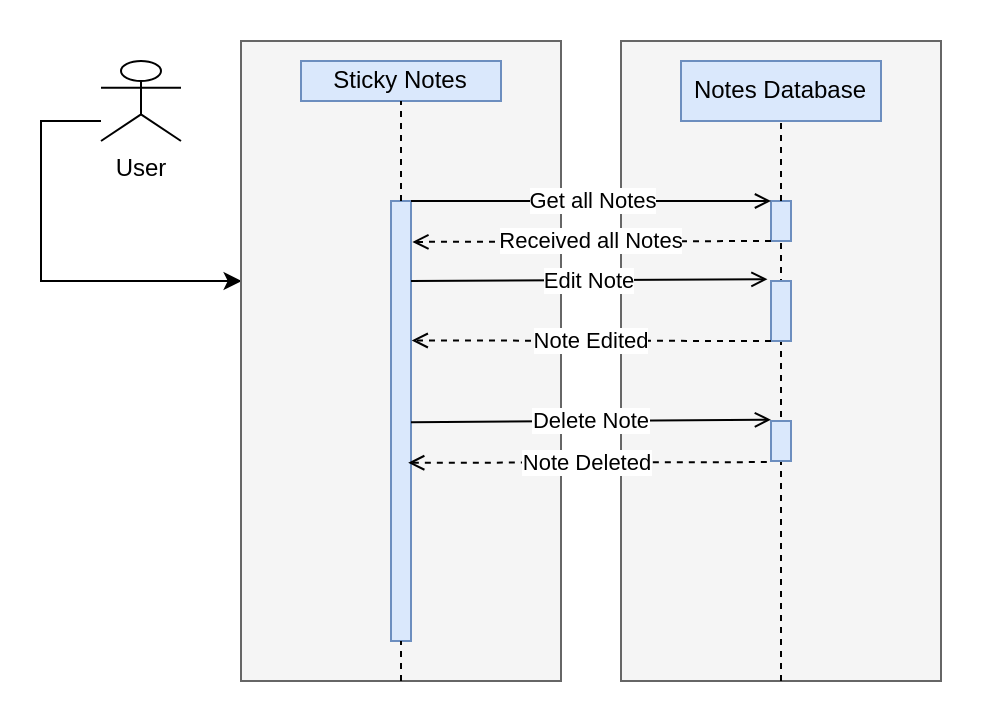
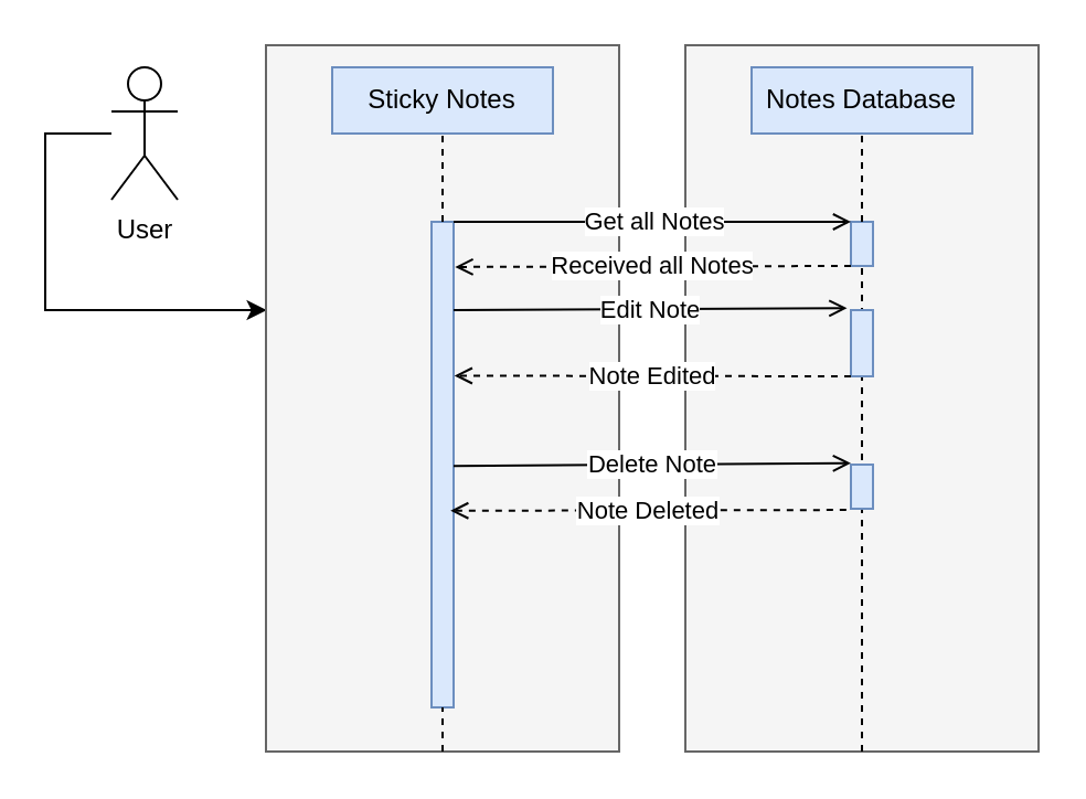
- <mxCell id="11" value="Sticky Notes" style="rounded=0;dashed=0;whiteSpace=wrap;html=1;fillColor=#dae8fc;strokeColor=#6c8ebf;" parent="10" vertex="1"><mxGeometry x="30" y="10" width="100" height="20" as="geometry" /></mxCell>
+ <mxCell id="11" value="Sticky Notes" style="rounded=0;dashed=0;whiteSpace=wrap;html=1;fillColor=#dae8fc;strokeColor=#6c8ebf;" parent="10" vertex="1"><mxGeometry x="30" y="10" width="100" height="30" as="geometry" /></mxCell>
- <mxCell id="17" value="User" style="shape=umlActor;verticalLabelPosition=bottom;verticalAlign=top;html=1;" parent="1" vertex="1"><mxGeometry x="50" y="30" width="40" height="40" as="geometry" /></mxCell>
+ <mxCell id="17" value="User" style="shape=umlActor;verticalLabelPosition=bottom;verticalAlign=top;html=1;" parent="1" vertex="1"><mxGeometry x="50" y="30" width="30" height="60" as="geometry" /></mxCell>
